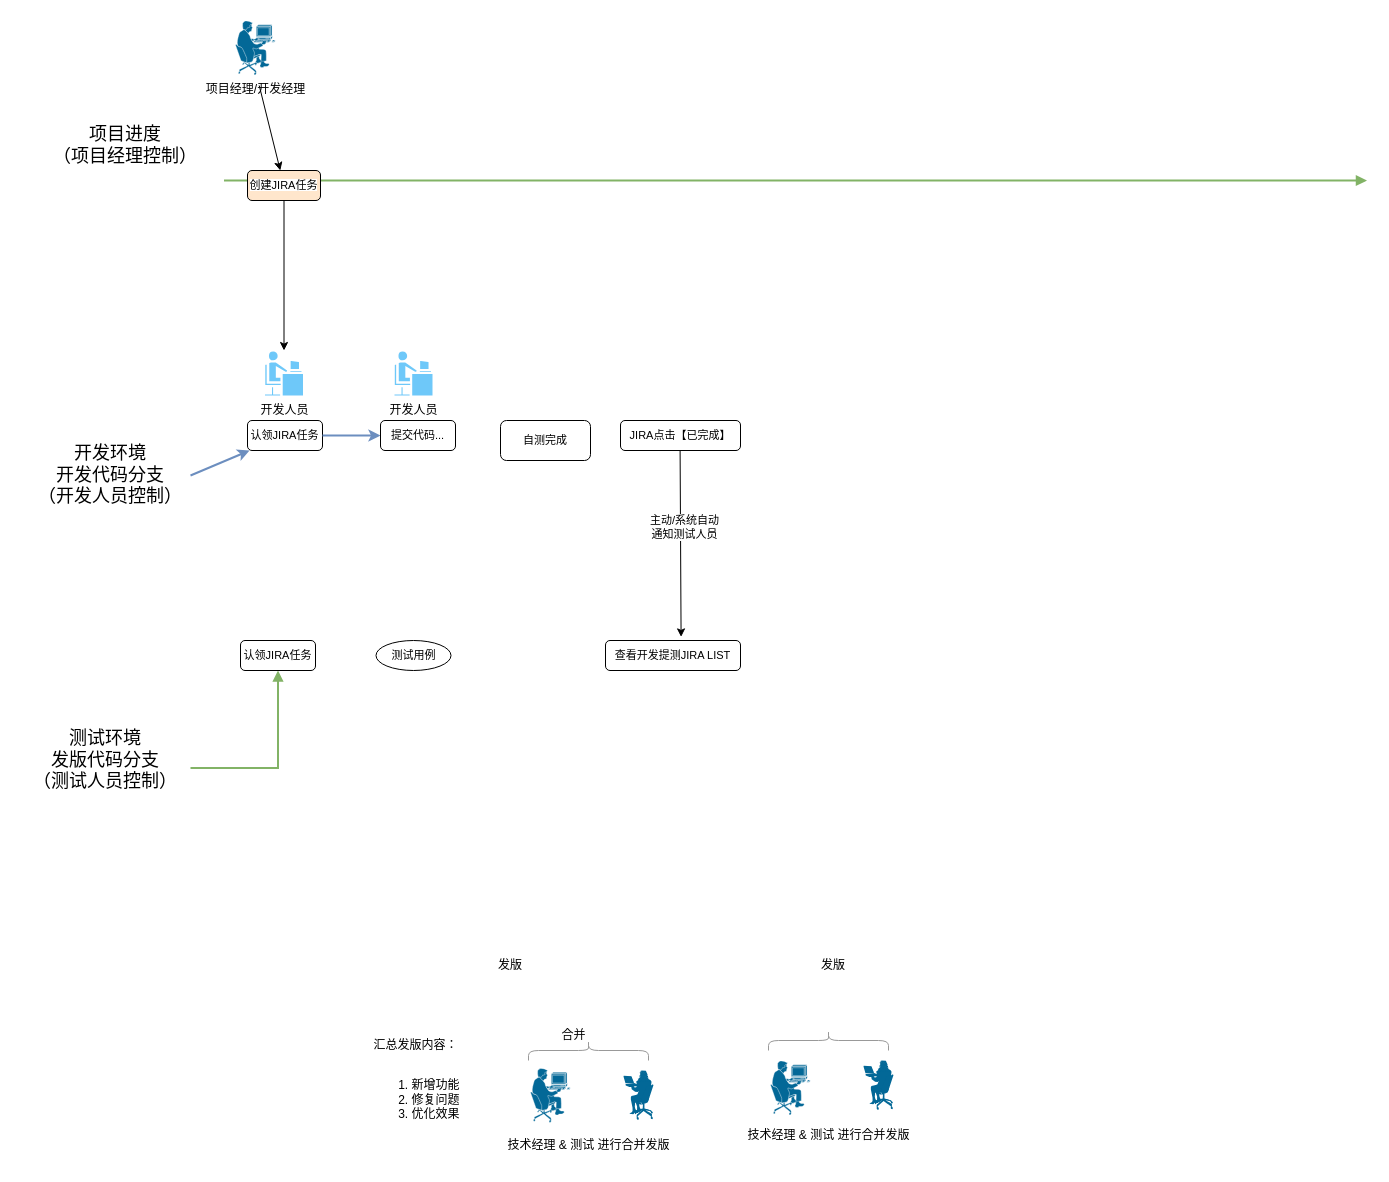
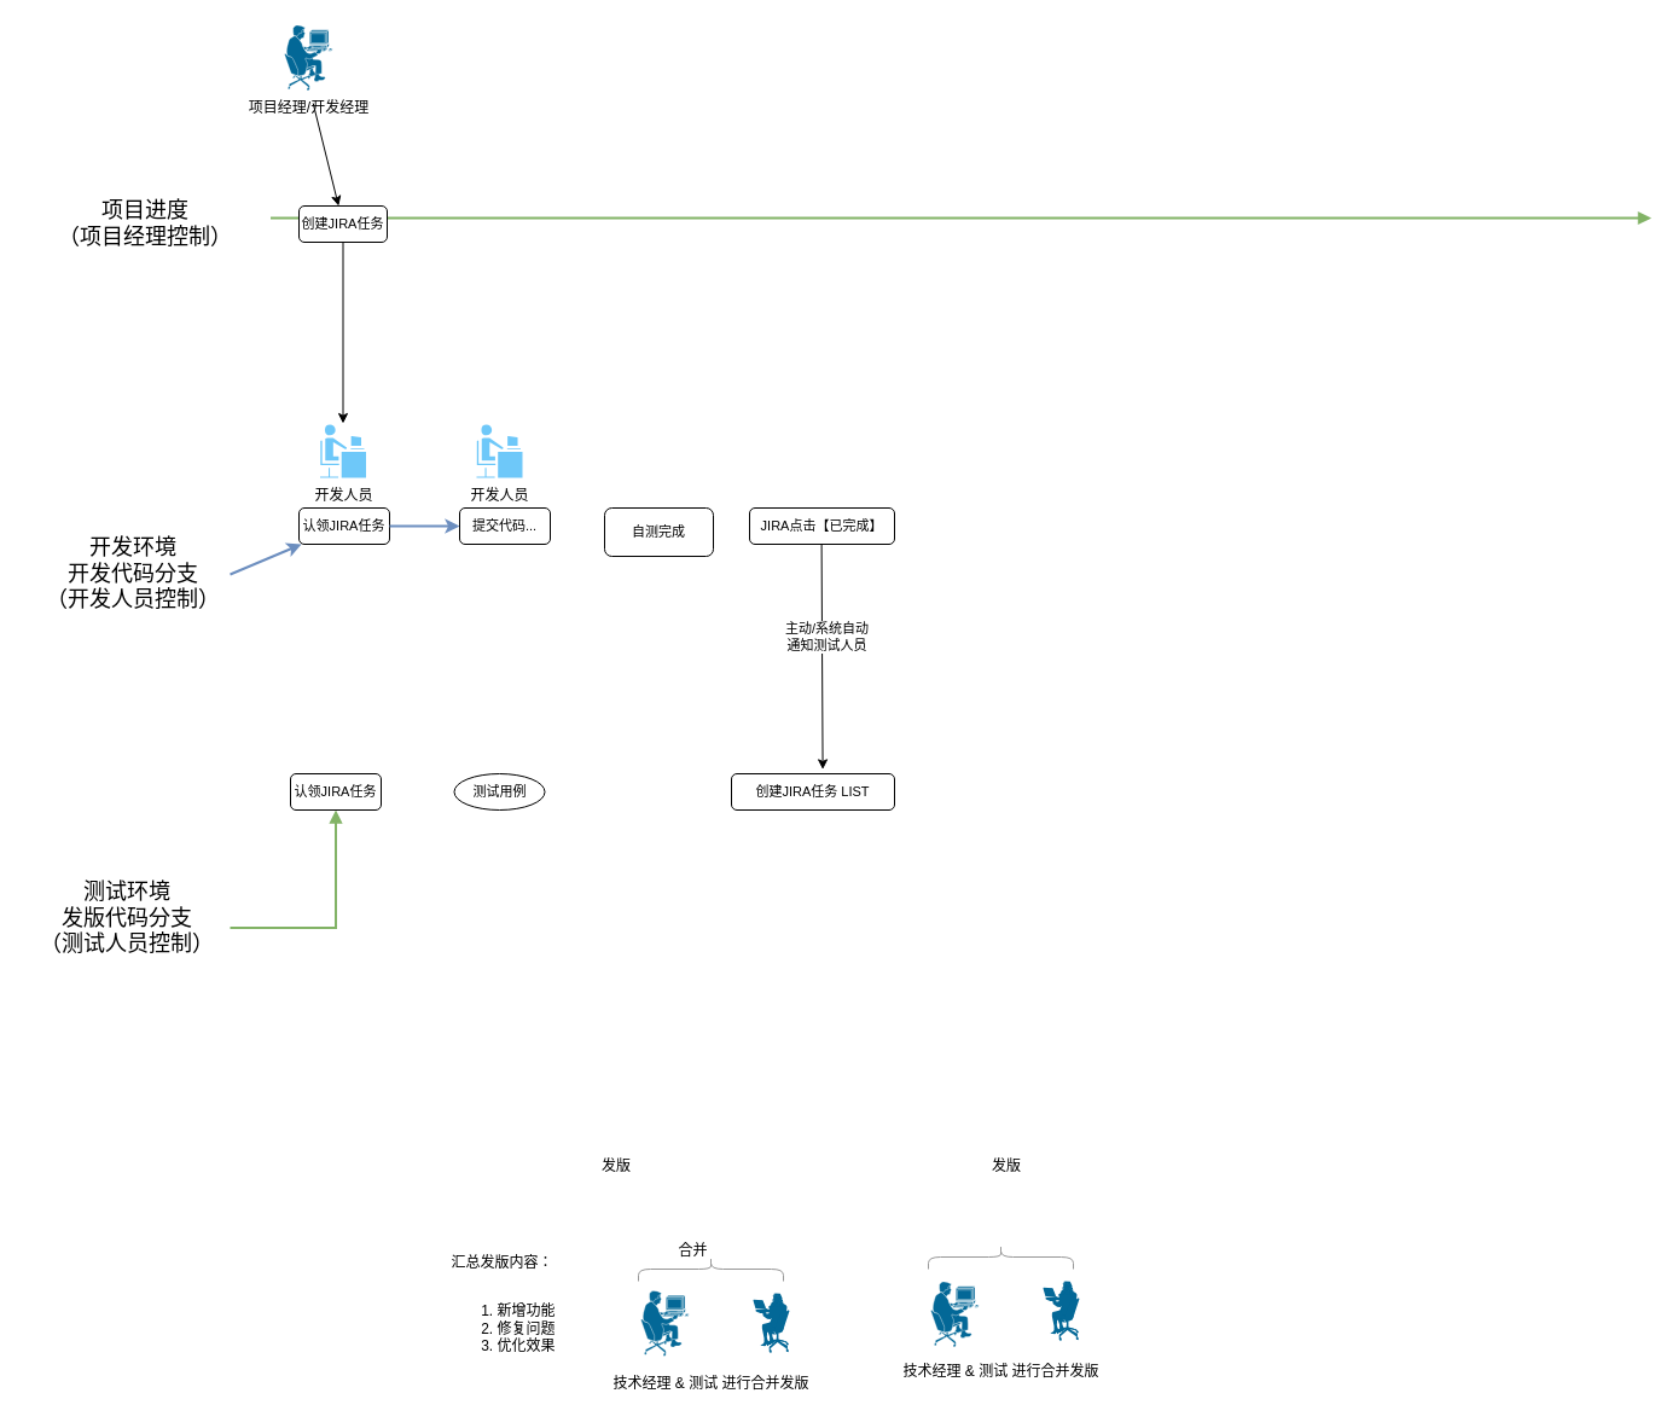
- <mxCell id="18" value="&lt;span style=&quot;font-size: 18px;&quot;&gt;项目进度&lt;/span&gt;&lt;br&gt;&lt;div&gt;&lt;font style=&quot;font-size: 18px;&quot;&gt;（项目经理控制）&lt;/font&gt;&lt;/div&gt;" style="text;html=1;align=center;verticalAlign=middle;whiteSpace=wrap;rounded=0;" vertex="1" parent="1"><mxGeometry x="45" y="130" width="160" height="30" as="geometry" /></mxCell>
+ <mxCell id="18" value="&lt;span style=&quot;font-size: 18px;&quot;&gt;项目进度&lt;/span&gt;&lt;br&gt;&lt;div&gt;&lt;font style=&quot;font-size: 18px;&quot;&gt;（项目经理控制）&lt;/font&gt;&lt;/div&gt;" style="text;html=1;align=center;verticalAlign=middle;whiteSpace=wrap;rounded=0;" vertex="1" parent="1"><mxGeometry x="40" y="170" width="160" height="30" as="geometry" /></mxCell>
- <mxCell id="23" value="&lt;span style=&quot;font-size: 11px; text-wrap: nowrap; background-color: rgb(255, 255, 255);&quot;&gt;创建JIRA任务&lt;/span&gt;" style="rounded=1;whiteSpace=wrap;html=1;fillColor=#ffe6cc;" vertex="1" parent="1"><mxGeometry x="247" y="170" width="73" height="30" as="geometry" /></mxCell>
+ <mxCell id="23" value="&lt;span style=&quot;font-size: 11px; text-wrap: nowrap; background-color: rgb(255, 255, 255);&quot;&gt;创建JIRA任务&lt;/span&gt;" style="rounded=1;whiteSpace=wrap;html=1;" vertex="1" parent="1"><mxGeometry x="247" y="170" width="73" height="30" as="geometry" /></mxCell>
- <mxCell id="34" value="&lt;span style=&quot;font-size: 11px; text-wrap: nowrap; background-color: rgb(255, 255, 255);&quot;&gt;查看开发提测JIRA LIST&lt;/span&gt;" style="rounded=1;whiteSpace=wrap;html=1;" vertex="1" parent="1"><mxGeometry x="605" y="640" width="135" height="30" as="geometry" /></mxCell>
+ <mxCell id="34" value="&lt;span style=&quot;font-size: 11px; text-wrap: nowrap; background-color: rgb(255, 255, 255);&quot;&gt;创建JIRA任务 LIST&lt;/span&gt;" style="rounded=1;whiteSpace=wrap;html=1;" vertex="1" parent="1"><mxGeometry x="605" y="640" width="135" height="30" as="geometry" /></mxCell>
